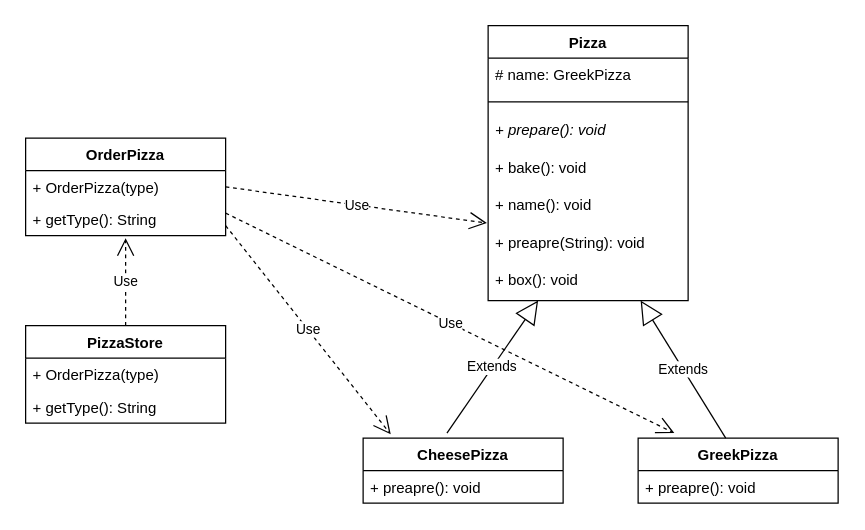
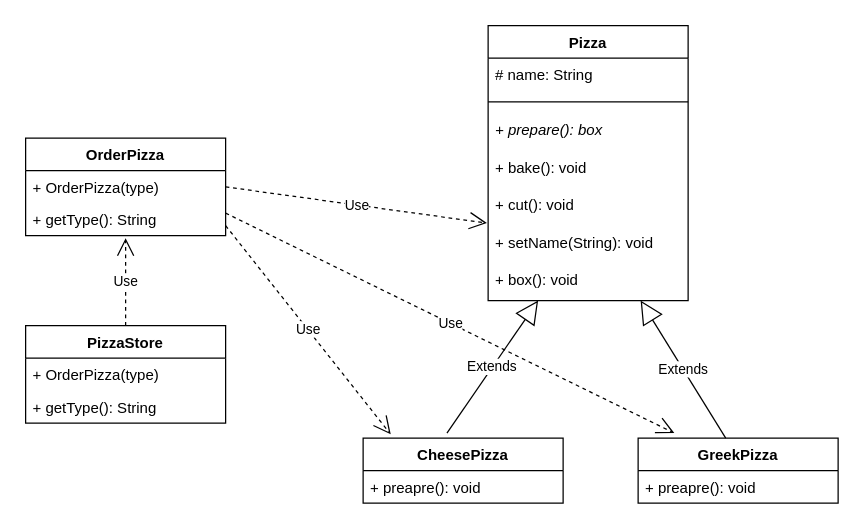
- <mxCell id="3" value="# name: GreekPizza" style="text;strokeColor=none;fillColor=none;align=left;verticalAlign=top;spacingLeft=4;spacingRight=4;overflow=hidden;rotatable=0;points=[[0,0.5],[1,0.5]];portConstraint=eastwest;" vertex="1" parent="2"><mxGeometry y="26" width="160" height="26" as="geometry" /></mxCell>
+ <mxCell id="3" value="# name: String" style="text;strokeColor=none;fillColor=none;align=left;verticalAlign=top;spacingLeft=4;spacingRight=4;overflow=hidden;rotatable=0;points=[[0,0.5],[1,0.5]];portConstraint=eastwest;" vertex="1" parent="2"><mxGeometry y="26" width="160" height="26" as="geometry" /></mxCell>
- <mxCell id="5" value="+ prepare(): void" style="text;strokeColor=none;fillColor=none;align=left;verticalAlign=top;spacingLeft=4;spacingRight=4;overflow=hidden;rotatable=0;points=[[0,0.5],[1,0.5]];portConstraint=eastwest;fontStyle=2" vertex="1" parent="2"><mxGeometry y="70" width="160" height="30" as="geometry" /></mxCell>
+ <mxCell id="5" value="+ prepare(): box" style="text;strokeColor=none;fillColor=none;align=left;verticalAlign=top;spacingLeft=4;spacingRight=4;overflow=hidden;rotatable=0;points=[[0,0.5],[1,0.5]];portConstraint=eastwest;fontStyle=2" vertex="1" parent="2"><mxGeometry y="70" width="160" height="30" as="geometry" /></mxCell>
- <mxCell id="7" value="+ name(): void" style="text;strokeColor=none;fillColor=none;align=left;verticalAlign=top;spacingLeft=4;spacingRight=4;overflow=hidden;rotatable=0;points=[[0,0.5],[1,0.5]];portConstraint=eastwest;fontStyle=0" vertex="1" parent="2"><mxGeometry y="130" width="160" height="30" as="geometry" /></mxCell>
+ <mxCell id="7" value="+ cut(): void" style="text;strokeColor=none;fillColor=none;align=left;verticalAlign=top;spacingLeft=4;spacingRight=4;overflow=hidden;rotatable=0;points=[[0,0.5],[1,0.5]];portConstraint=eastwest;fontStyle=0" vertex="1" parent="2"><mxGeometry y="130" width="160" height="30" as="geometry" /></mxCell>
- <mxCell id="8" value="+ preapre(String): void" style="text;strokeColor=none;fillColor=none;align=left;verticalAlign=top;spacingLeft=4;spacingRight=4;overflow=hidden;rotatable=0;points=[[0,0.5],[1,0.5]];portConstraint=eastwest;fontStyle=0" vertex="1" parent="2"><mxGeometry y="160" width="160" height="30" as="geometry" /></mxCell>
+ <mxCell id="8" value="+ setName(String): void" style="text;strokeColor=none;fillColor=none;align=left;verticalAlign=top;spacingLeft=4;spacingRight=4;overflow=hidden;rotatable=0;points=[[0,0.5],[1,0.5]];portConstraint=eastwest;fontStyle=0" vertex="1" parent="2"><mxGeometry y="160" width="160" height="30" as="geometry" /></mxCell>
